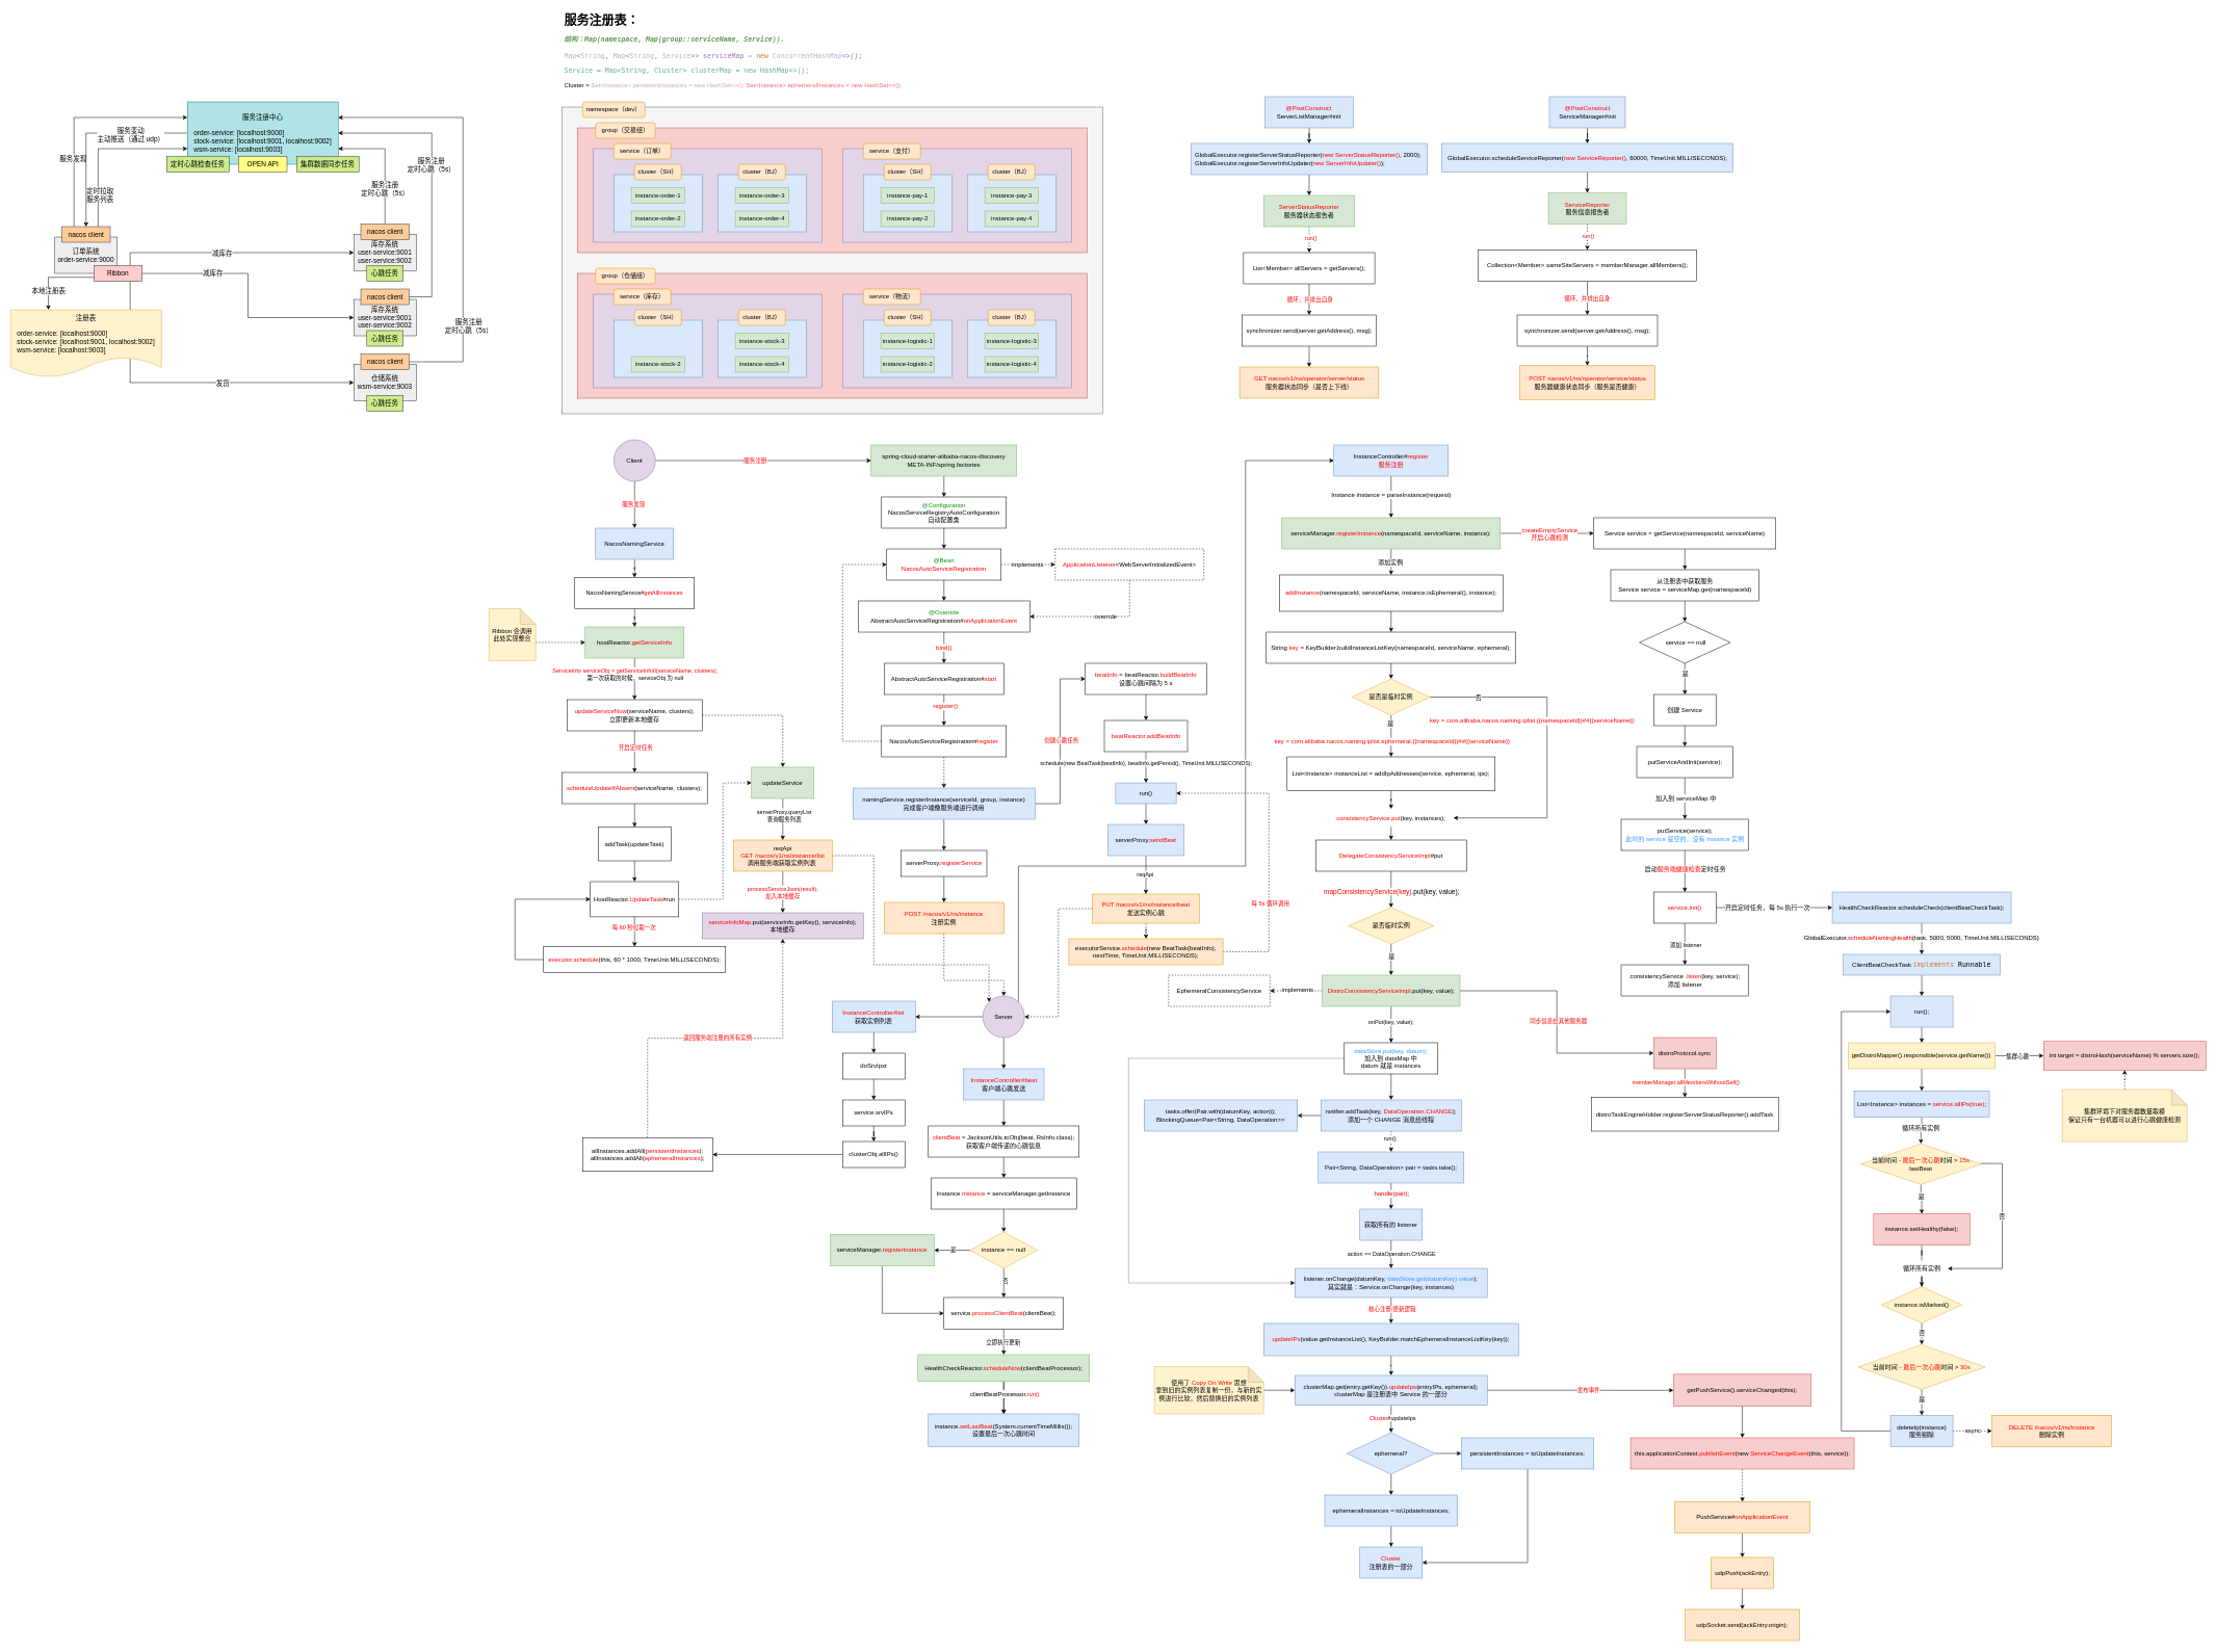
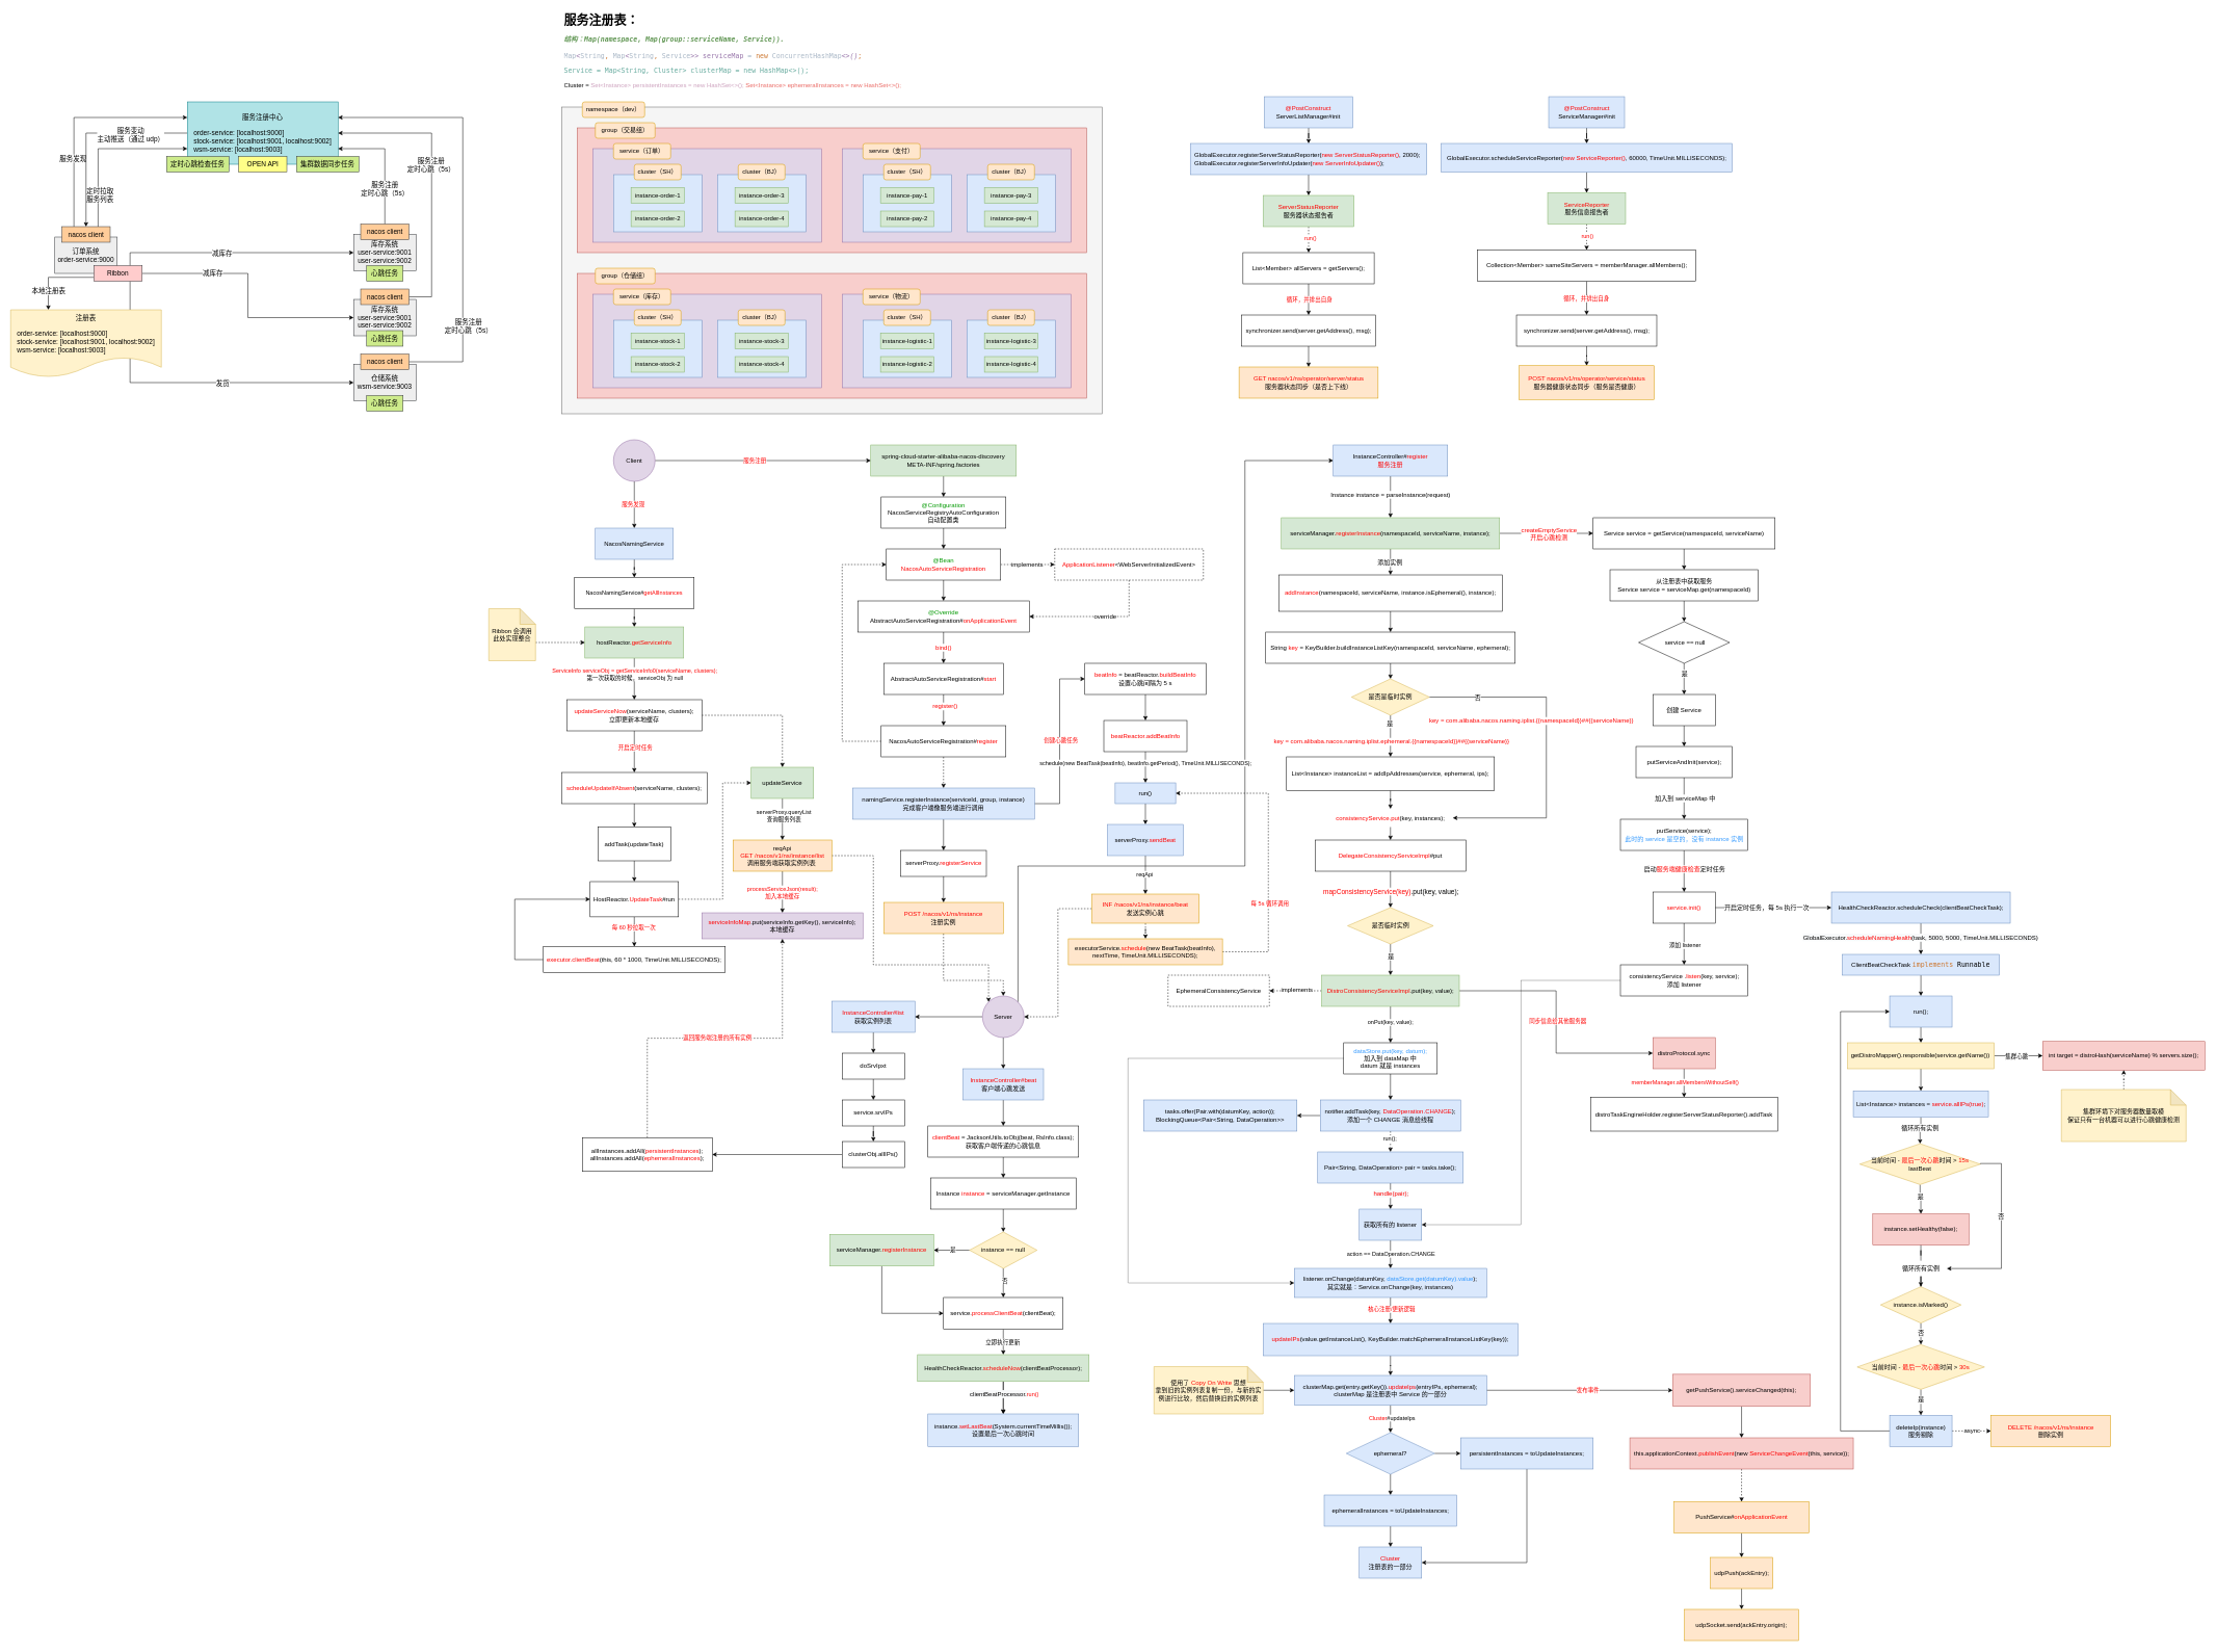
+ <mxCell id="318" value="instance-stock-1" style="rounded=0;whiteSpace=wrap;html=1;labelBackgroundColor=none;fillColor=#d5e8d4;strokeColor=#82b366;" parent="287" vertex="1"><mxGeometry x="133.75" y="445" width="102.5" height="30" as="geometry" /></mxCell>
- <mxCell id="215" value="&lt;font color=&quot;#ff0000&quot;&gt;PUT /nacos/v1/ns/instance/beat&lt;/font&gt;&lt;br&gt;发送实例心跳" style="whiteSpace=wrap;html=1;rounded=0;labelBackgroundColor=none;fillColor=#ffe6cc;strokeColor=#d79b00;" parent="1" vertex="1"><mxGeometry x="2100.25" y="1719" width="206.5" height="56" as="geometry" /></mxCell>
+ <mxCell id="215" value="&lt;font color=&quot;#ff0000&quot;&gt;INF /nacos/v1/ns/instance/beat&lt;/font&gt;&lt;br&gt;发送实例心跳" style="whiteSpace=wrap;html=1;rounded=0;labelBackgroundColor=none;fillColor=#ffe6cc;strokeColor=#d79b00;" parent="1" vertex="1"><mxGeometry x="2100.25" y="1719" width="206.5" height="56" as="geometry" /></mxCell>
- <mxCell id="181" value="&lt;font color=&quot;#ff0000&quot;&gt;executor.schedule&lt;/font&gt;(this, 60 * 1000, TimeUnit.MILLISECONDS);" style="whiteSpace=wrap;html=1;labelBackgroundColor=none;" parent="1" vertex="1"><mxGeometry x="1045" y="1820" width="350" height="50" as="geometry" /></mxCell>
+ <mxCell id="181" value="&lt;font color=&quot;#ff0000&quot;&gt;executor.clientBeat&lt;/font&gt;(this, 60 * 1000, TimeUnit.MILLISECONDS);" style="whiteSpace=wrap;html=1;labelBackgroundColor=none;" parent="1" vertex="1"><mxGeometry x="1045" y="1820" width="350" height="50" as="geometry" /></mxCell>
+ <mxCell id="114" style="edgeStyle=orthogonalEdgeStyle;rounded=0;orthogonalLoop=1;jettySize=auto;html=1;exitX=0;exitY=0.5;exitDx=0;exitDy=0;entryX=1;entryY=0.5;entryDx=0;entryDy=0;fontColor=#000000;dashed=1;dashPattern=1 1;" parent="1" source="115" target="126" edge="1"><mxGeometry relative="1" as="geometry" /></mxCell>
